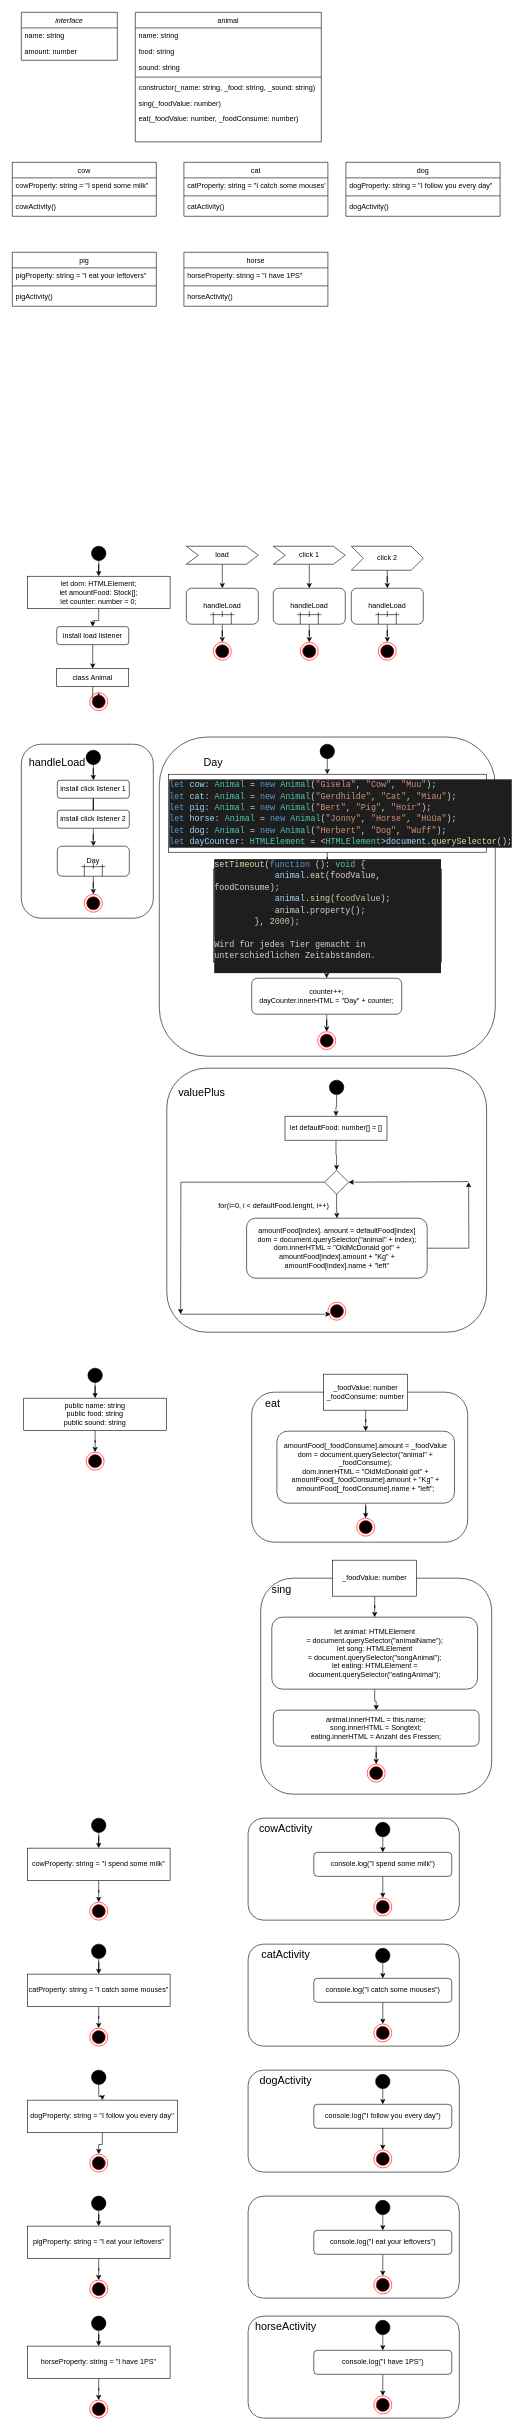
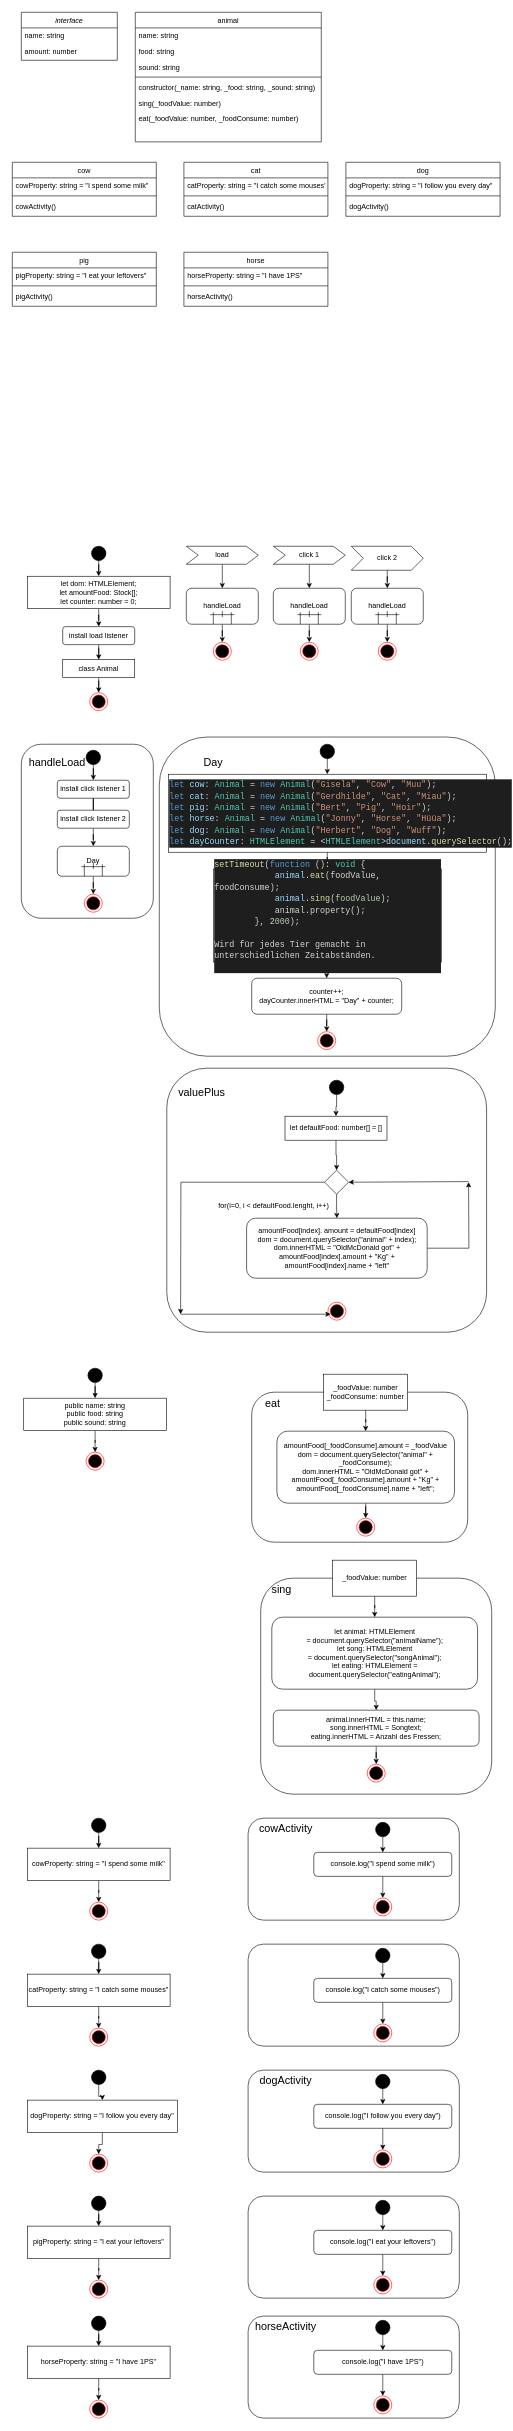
- <mxCell id="18" value="install load listener" style="rounded=1;whiteSpace=wrap;html=1;fillColor=#FFFFFF;" parent="1" vertex="1"><mxGeometry x="94" y="1044" width="120" height="30" as="geometry" /></mxCell>
+ <mxCell id="18" value="install load listener" style="rounded=1;whiteSpace=wrap;html=1;fillColor=#FFFFFF;" parent="1" vertex="1"><mxGeometry x="104" y="1044" width="120" height="30" as="geometry" /></mxCell>
- <mxCell id="20" value="class Animal" style="rounded=0;whiteSpace=wrap;html=1;fillColor=#FFFFFF;" parent="1" vertex="1"><mxGeometry x="94" y="1114" width="120" height="30" as="geometry" /></mxCell>
+ <mxCell id="20" value="class Animal" style="rounded=0;whiteSpace=wrap;html=1;fillColor=#FFFFFF;" parent="1" vertex="1"><mxGeometry x="104" y="1099" width="120" height="30" as="geometry" /></mxCell>
- <mxCell id="155" value="&lt;font style=&quot;font-size: 18px&quot;&gt;catActivity&lt;/font&gt;" style="text;html=1;strokeColor=none;fillColor=none;align=center;verticalAlign=middle;whiteSpace=wrap;rounded=0;" vertex="1" parent="1"><mxGeometry x="425.5" y="3247" width="99.5" height="20" as="geometry" /></mxCell>
